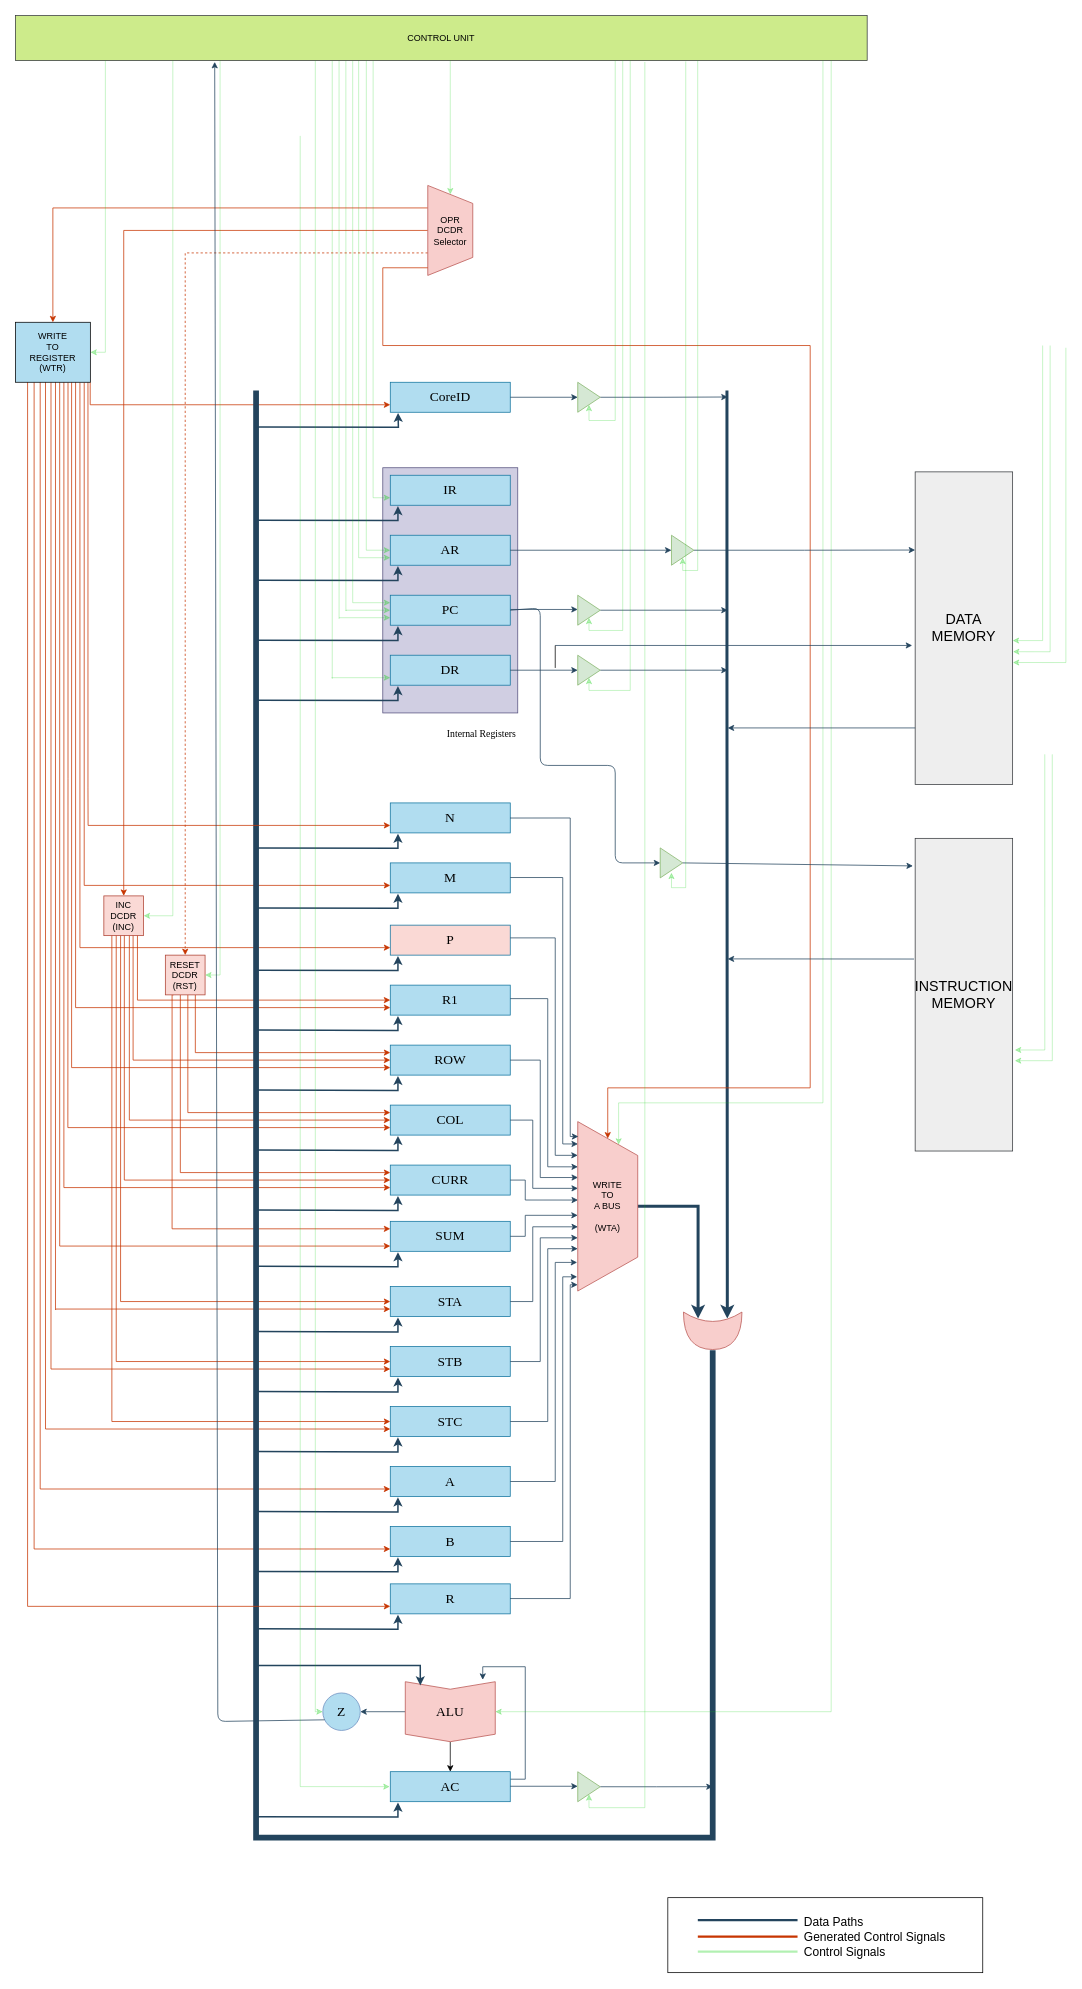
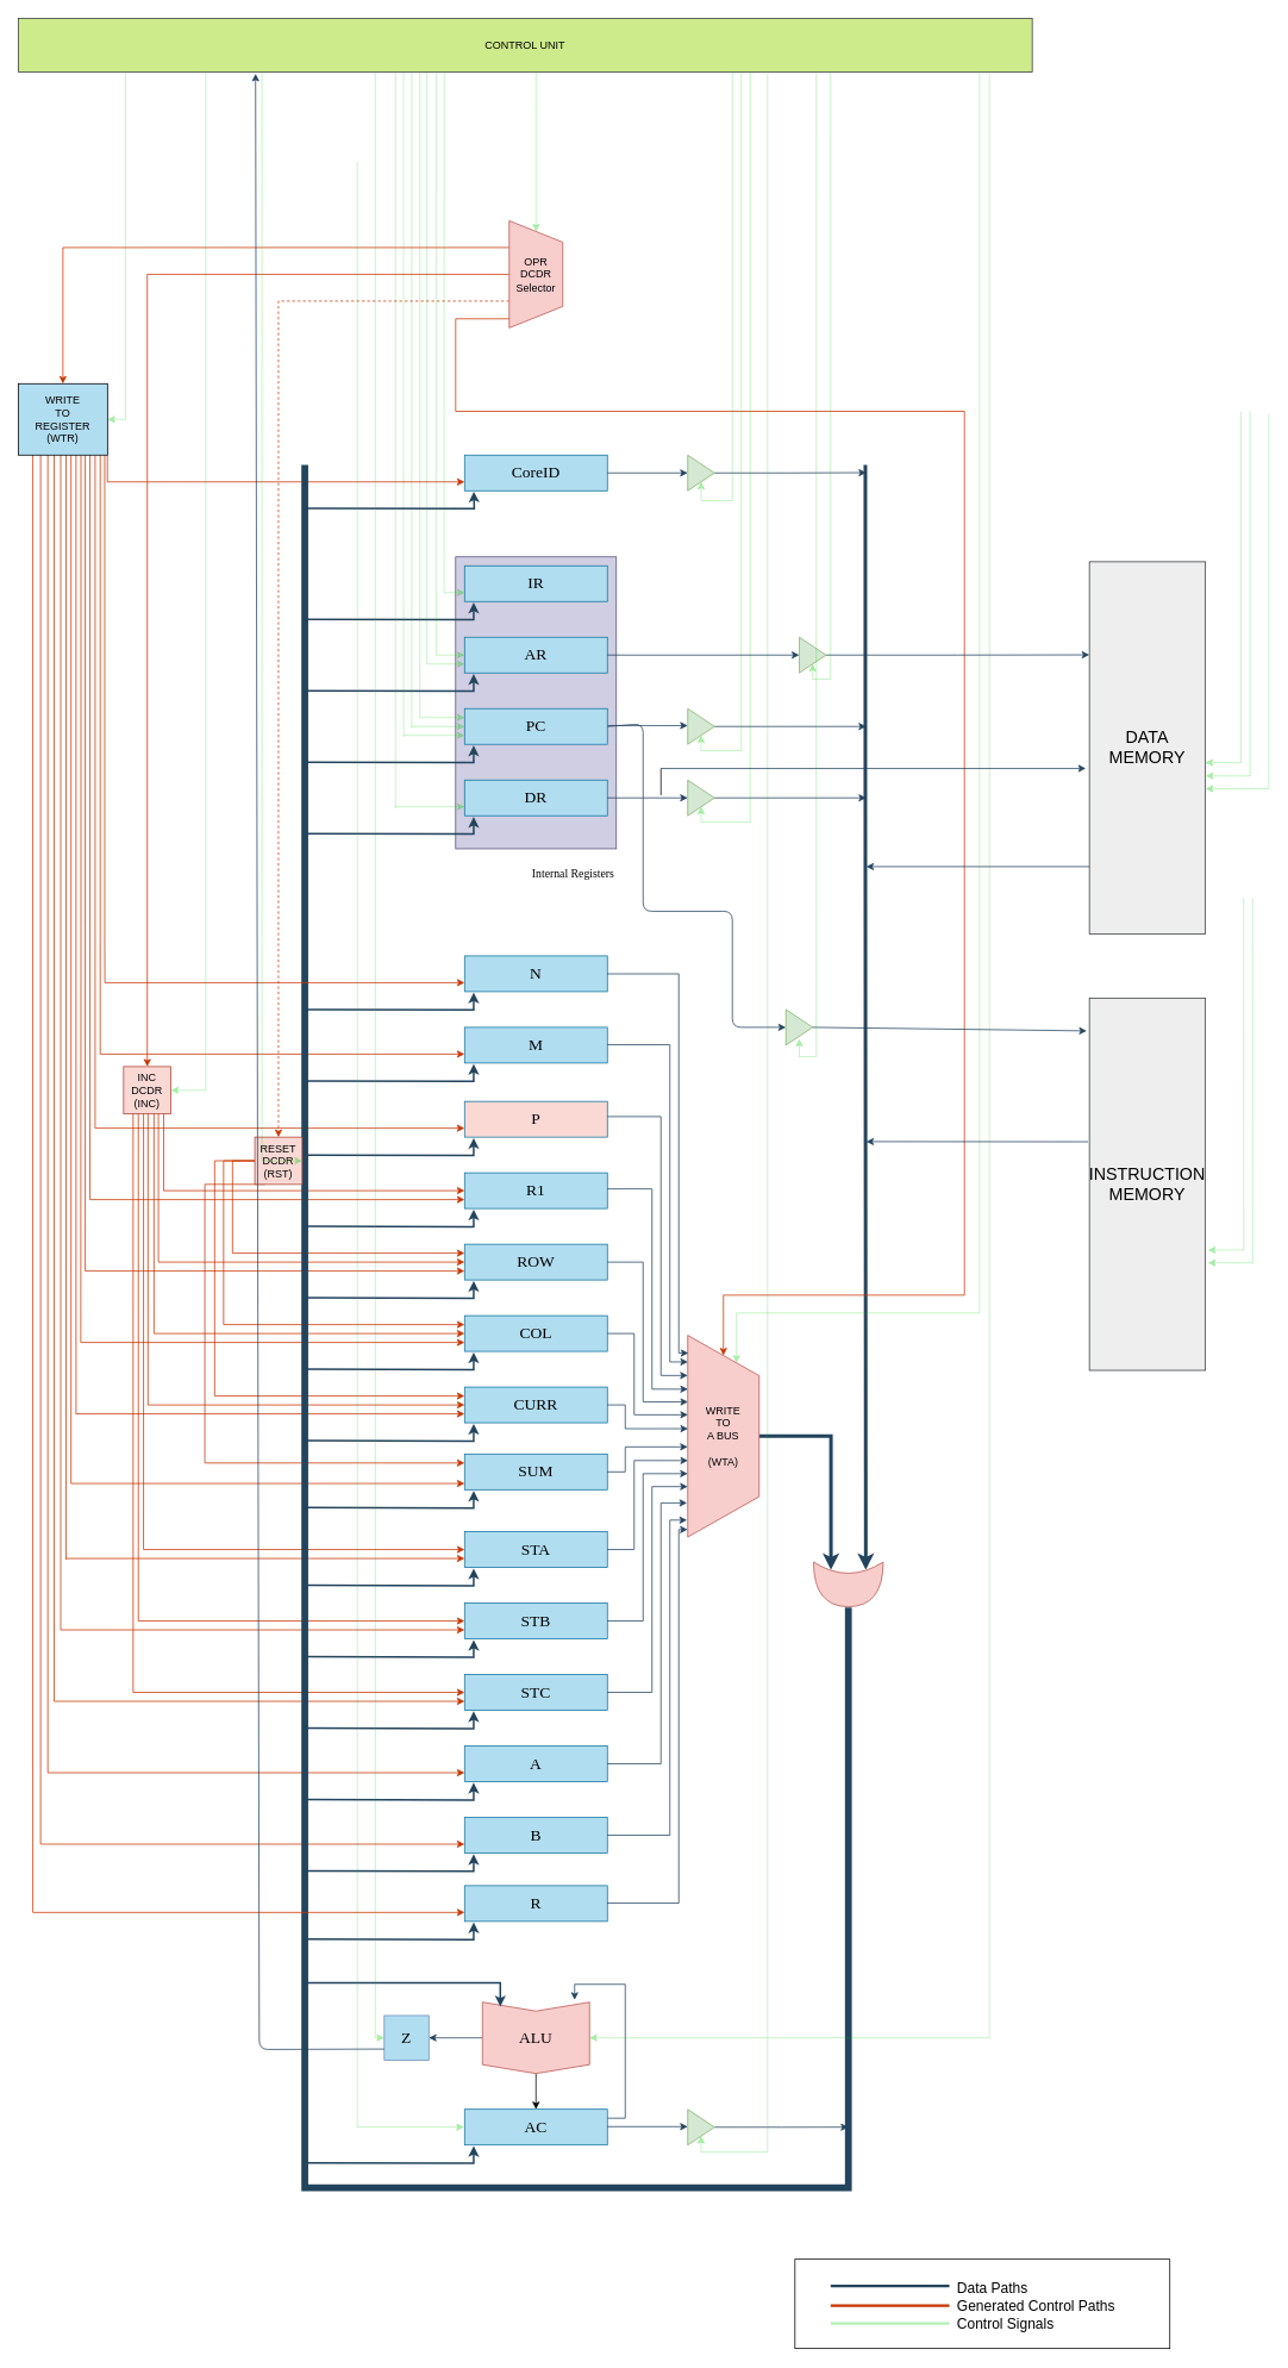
- <mxCell id="105" value="&lt;div&gt;RESET&lt;/div&gt;&lt;div&gt;DCDR&lt;/div&gt;&lt;div&gt;(RST)&lt;br&gt;&lt;/div&gt;" style="whiteSpace=wrap;html=1;aspect=fixed;fillColor=#fad9d5;strokeColor=#ae4132;" parent="1" vertex="1"><mxGeometry x="220" y="1273" width="53" height="53" as="geometry" /></mxCell>
+ <mxCell id="105" value="&lt;div&gt;RESET&lt;/div&gt;&lt;div&gt;DCDR&lt;/div&gt;&lt;div&gt;(RST)&lt;br&gt;&lt;/div&gt;" style="whiteSpace=wrap;html=1;aspect=fixed;fillColor=#fad9d5;strokeColor=#ae4132;" parent="1" vertex="1"><mxGeometry x="285" y="1273" width="53" height="53" as="geometry" /></mxCell>
- <mxCell id="104" value="&lt;h2&gt;&lt;font face=&quot;Comic Sans MS&quot;&gt;&lt;span style=&quot;font-weight: normal&quot;&gt;Z&lt;br&gt;&lt;/span&gt;&lt;/font&gt;&lt;/h2&gt;" style="ellipse;whiteSpace=wrap;html=1;aspect=fixed;fillColor=#B1DDF0;strokeColor=#6c8ebf;" parent="1" vertex="1"><mxGeometry x="430" y="2257" width="50" height="50" as="geometry" /></mxCell>
+ <mxCell id="104" value="&lt;h2&gt;&lt;font face=&quot;Comic Sans MS&quot;&gt;&lt;span style=&quot;font-weight: normal&quot;&gt;Z&lt;br&gt;&lt;/span&gt;&lt;/font&gt;&lt;/h2&gt;" style="whiteSpace=wrap;html=1;aspect=fixed;fillColor=#B1DDF0;strokeColor=#6c8ebf;" parent="1" vertex="1"><mxGeometry x="430" y="2257" width="50" height="50" as="geometry" /></mxCell>
- <mxCell id="142" value="&lt;font style=&quot;font-size: 16px&quot;&gt;Generated Control Signals&lt;/font&gt;" style="text;html=1;resizable=0;points=[];autosize=1;align=left;verticalAlign=top;spacingTop=-4;" parent="1" vertex="1"><mxGeometry x="1070.143" y="2570" width="200" height="20" as="geometry" /></mxCell>
+ <mxCell id="142" value="&lt;font style=&quot;font-size: 16px&quot;&gt;Generated Control Paths&lt;/font&gt;" style="text;html=1;resizable=0;points=[];autosize=1;align=left;verticalAlign=top;spacingTop=-4;" parent="1" vertex="1"><mxGeometry x="1070.143" y="2570" width="200" height="20" as="geometry" /></mxCell>
